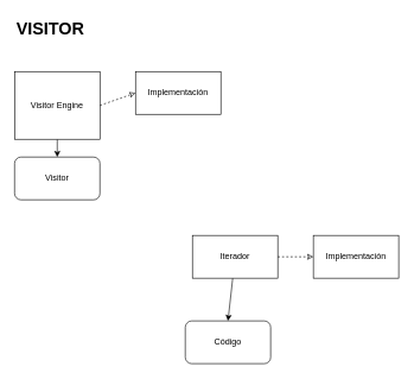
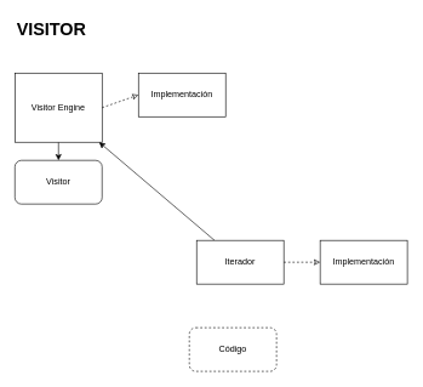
- <mxCell id="7" style="edgeStyle=none;html=1;entryX=0.5;entryY=0;entryDx=0;entryDy=0;" edge="1" parent="1" source="8" target="9"><mxGeometry relative="1" as="geometry"><mxPoint x="320" y="470" as="targetPoint" /></mxGeometry></mxCell>
+ <mxCell id="7" style="edgeStyle=none;html=1;" edge="1" parent="1" source="8" target="3"><mxGeometry relative="1" as="geometry"><mxPoint x="320" y="470" as="targetPoint" /></mxGeometry></mxCell>
- <mxCell id="9" value="Código" style="rounded=1;whiteSpace=wrap;html=1;" vertex="1" parent="1"><mxGeometry x="260" y="450" width="120" height="60" as="geometry" /></mxCell>
+ <mxCell id="9" value="Código" style="rounded=1;whiteSpace=wrap;html=1;dashed=1;" vertex="1" parent="1"><mxGeometry x="260" y="450" width="120" height="60" as="geometry" /></mxCell>
